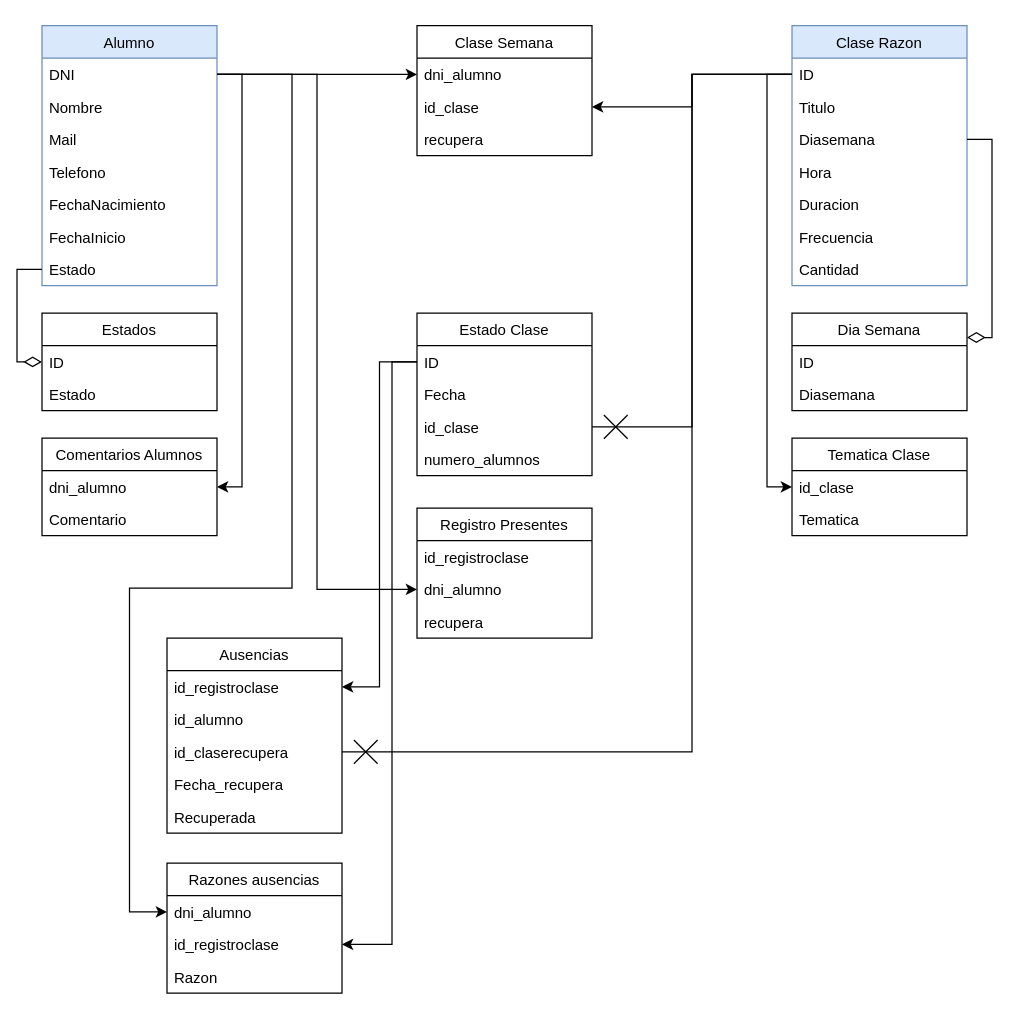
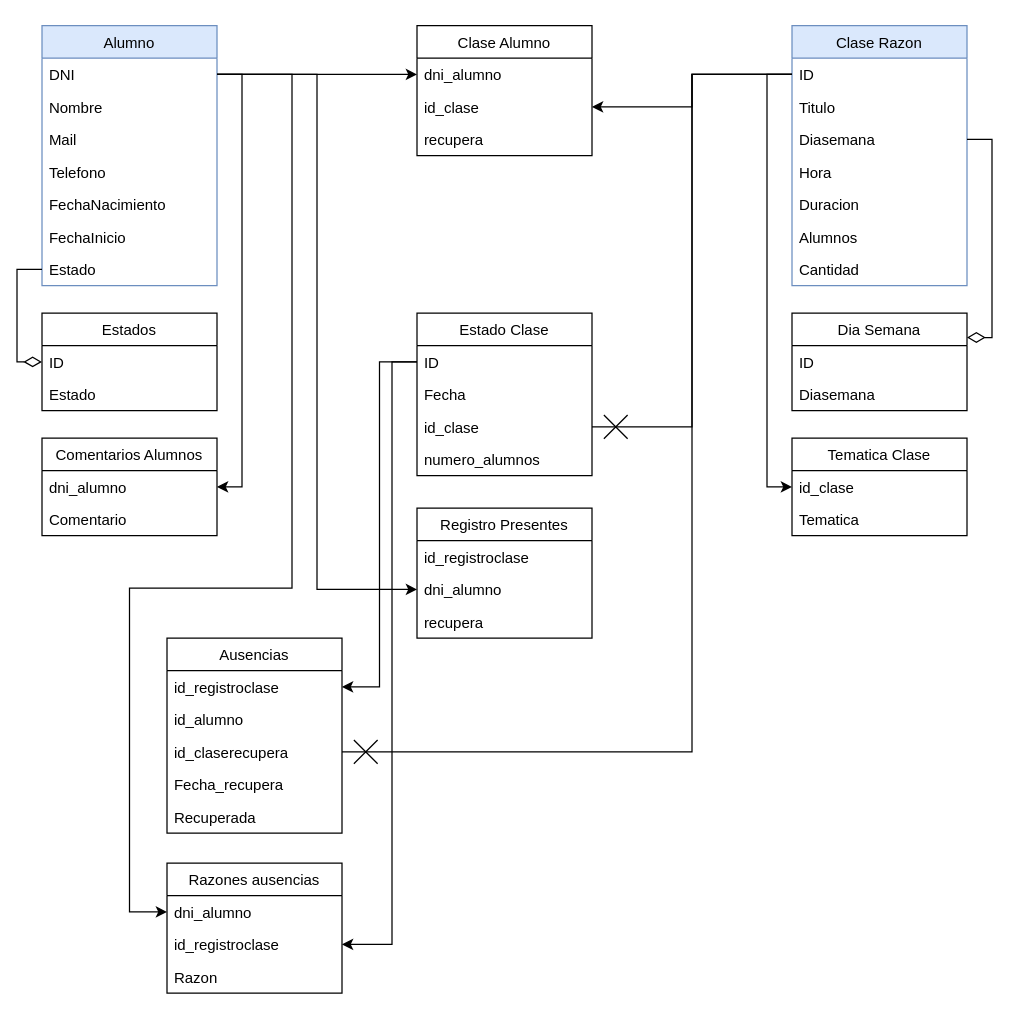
- <mxCell id="18" value="Clase Semana" style="swimlane;fontStyle=0;childLayout=stackLayout;horizontal=1;startSize=26;horizontalStack=0;resizeParent=1;resizeParentMax=0;resizeLast=0;collapsible=1;marginBottom=0;" parent="1" vertex="1"><mxGeometry x="320" y="20" width="140" height="104" as="geometry" /></mxCell>
+ <mxCell id="18" value="Clase Alumno" style="swimlane;fontStyle=0;childLayout=stackLayout;horizontal=1;startSize=26;horizontalStack=0;resizeParent=1;resizeParentMax=0;resizeLast=0;collapsible=1;marginBottom=0;" parent="1" vertex="1"><mxGeometry x="320" y="20" width="140" height="104" as="geometry" /></mxCell>
- <mxCell id="16" value="Frecuencia" style="text;strokeColor=none;fillColor=none;align=left;verticalAlign=top;spacingLeft=4;spacingRight=4;overflow=hidden;rotatable=0;points=[[0,0.5],[1,0.5]];portConstraint=eastwest;" parent="10" vertex="1"><mxGeometry y="156" width="140" height="26" as="geometry" /></mxCell>
+ <mxCell id="16" value="Alumnos" style="text;strokeColor=none;fillColor=none;align=left;verticalAlign=top;spacingLeft=4;spacingRight=4;overflow=hidden;rotatable=0;points=[[0,0.5],[1,0.5]];portConstraint=eastwest;" parent="10" vertex="1"><mxGeometry y="156" width="140" height="26" as="geometry" /></mxCell>
